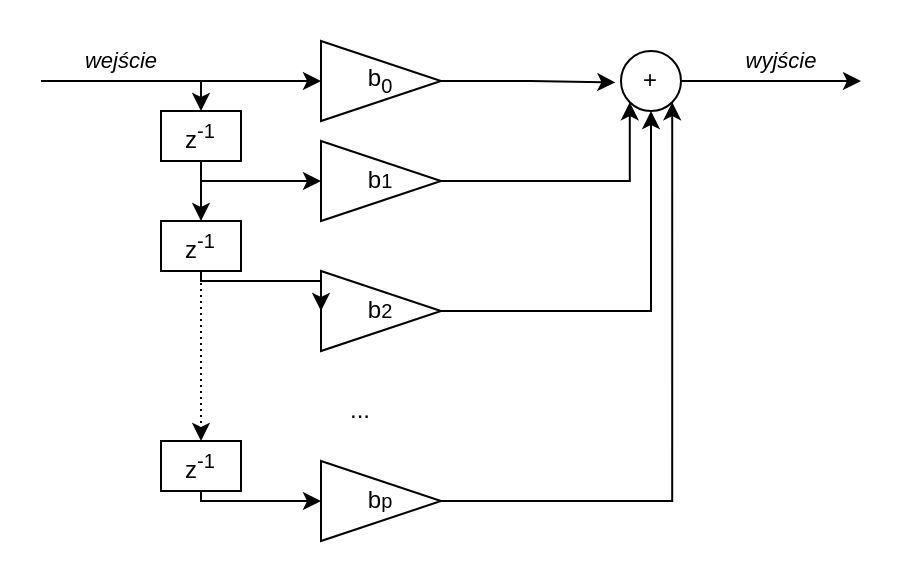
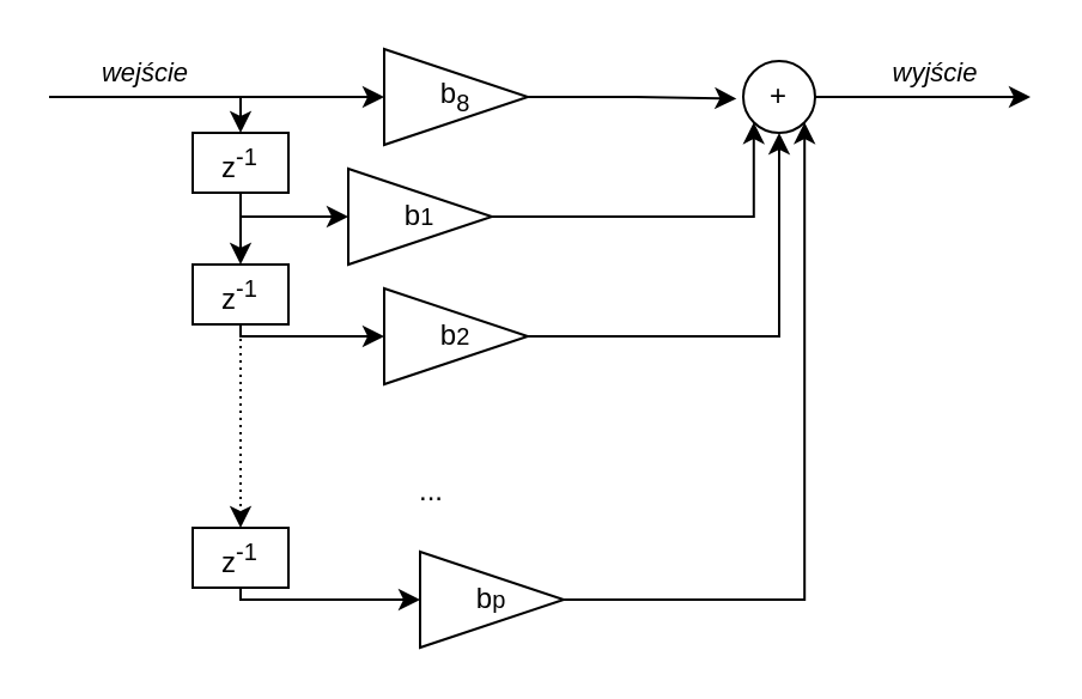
- <mxCell id="2" value="b&lt;sub&gt;0&lt;/sub&gt;" style="triangle;whiteSpace=wrap;html=1;" vertex="1" parent="1"><mxGeometry x="160" y="20" width="60" height="40" as="geometry" /></mxCell>
+ <mxCell id="2" value="b&lt;sub&gt;8&lt;/sub&gt;" style="triangle;whiteSpace=wrap;html=1;" vertex="1" parent="1"><mxGeometry x="160" y="20" width="60" height="40" as="geometry" /></mxCell>
- <mxCell id="4" value="b&lt;span style=&quot;font-size: 10px;&quot;&gt;1&lt;/span&gt;" style="triangle;whiteSpace=wrap;html=1;" vertex="1" parent="1"><mxGeometry x="160" y="70" width="60" height="40" as="geometry" /></mxCell>
+ <mxCell id="4" value="b&lt;span style=&quot;font-size: 10px;&quot;&gt;1&lt;/span&gt;" style="triangle;whiteSpace=wrap;html=1;" vertex="1" parent="1"><mxGeometry x="145" y="70" width="60" height="40" as="geometry" /></mxCell>
- <mxCell id="19" value="b&lt;span style=&quot;font-size: 10px;&quot;&gt;2&lt;/span&gt;" style="triangle;whiteSpace=wrap;html=1;" vertex="1" parent="1"><mxGeometry x="160" y="135" width="60" height="40" as="geometry" /></mxCell>
+ <mxCell id="19" value="b&lt;span style=&quot;font-size: 10px;&quot;&gt;2&lt;/span&gt;" style="triangle;whiteSpace=wrap;html=1;" vertex="1" parent="1"><mxGeometry x="160" y="120" width="60" height="40" as="geometry" /></mxCell>
- <mxCell id="6" value="b&lt;span style=&quot;font-size: 10px;&quot;&gt;p&lt;/span&gt;" style="triangle;whiteSpace=wrap;html=1;" vertex="1" parent="1"><mxGeometry x="160" y="230" width="60" height="40" as="geometry" /></mxCell>
+ <mxCell id="6" value="b&lt;span style=&quot;font-size: 10px;&quot;&gt;p&lt;/span&gt;" style="triangle;whiteSpace=wrap;html=1;" vertex="1" parent="1"><mxGeometry x="175" y="230" width="60" height="40" as="geometry" /></mxCell>
